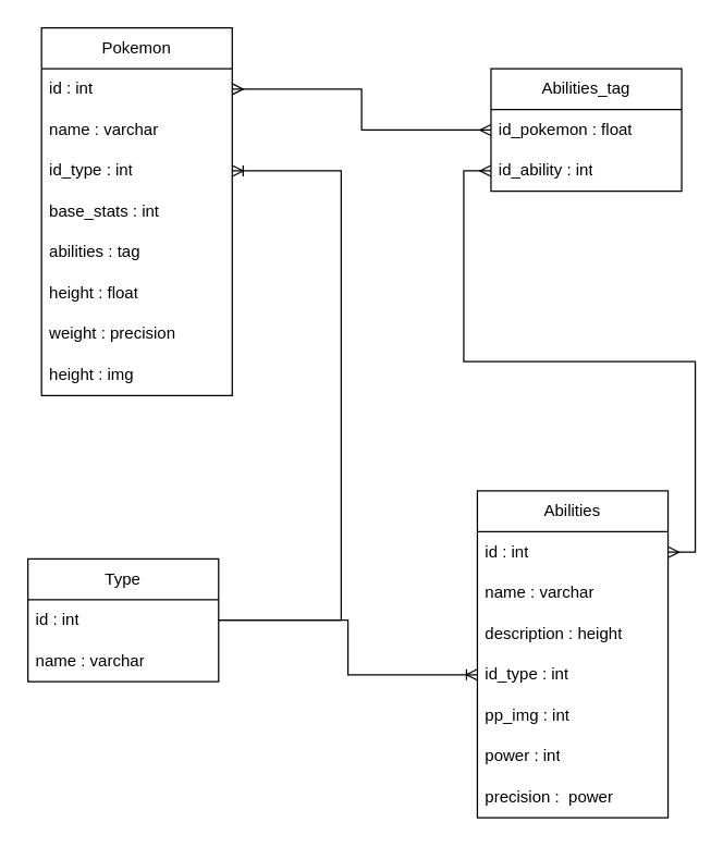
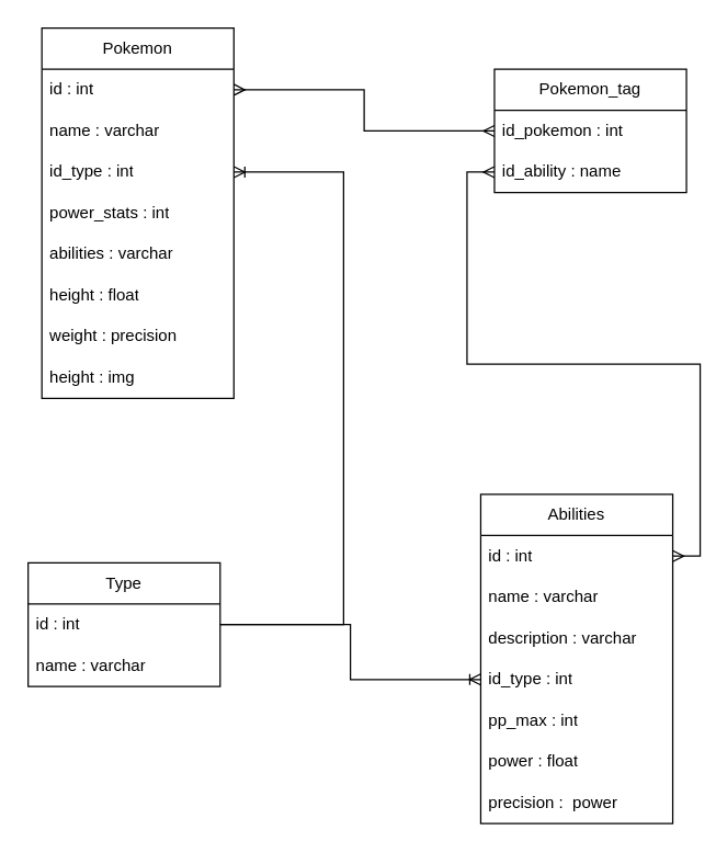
- <mxCell id="22" value="Abilities_tag" style="swimlane;fontStyle=0;childLayout=stackLayout;horizontal=1;startSize=30;horizontalStack=0;resizeParent=1;resizeParentMax=0;resizeLast=0;collapsible=1;marginBottom=0;whiteSpace=wrap;html=1;" vertex="1" parent="1"><mxGeometry x="360" y="50" width="140" height="90" as="geometry" /></mxCell>
+ <mxCell id="22" value="Pokemon_tag" style="swimlane;fontStyle=0;childLayout=stackLayout;horizontal=1;startSize=30;horizontalStack=0;resizeParent=1;resizeParentMax=0;resizeLast=0;collapsible=1;marginBottom=0;whiteSpace=wrap;html=1;" vertex="1" parent="1"><mxGeometry x="360" y="50" width="140" height="90" as="geometry" /></mxCell>
- <mxCell id="23" value="id_pokemon : float" style="text;strokeColor=none;fillColor=none;align=left;verticalAlign=middle;spacingLeft=4;spacingRight=4;overflow=hidden;points=[[0,0.5],[1,0.5]];portConstraint=eastwest;rotatable=0;whiteSpace=wrap;html=1;" vertex="1" parent="22"><mxGeometry y="30" width="140" height="30" as="geometry" /></mxCell>
+ <mxCell id="23" value="id_pokemon : int" style="text;strokeColor=none;fillColor=none;align=left;verticalAlign=middle;spacingLeft=4;spacingRight=4;overflow=hidden;points=[[0,0.5],[1,0.5]];portConstraint=eastwest;rotatable=0;whiteSpace=wrap;html=1;" vertex="1" parent="22"><mxGeometry y="30" width="140" height="30" as="geometry" /></mxCell>
- <mxCell id="24" value="id_ability : int" style="text;strokeColor=none;fillColor=none;align=left;verticalAlign=middle;spacingLeft=4;spacingRight=4;overflow=hidden;points=[[0,0.5],[1,0.5]];portConstraint=eastwest;rotatable=0;whiteSpace=wrap;html=1;" vertex="1" parent="22"><mxGeometry y="60" width="140" height="30" as="geometry" /></mxCell>
+ <mxCell id="24" value="id_ability : name" style="text;strokeColor=none;fillColor=none;align=left;verticalAlign=middle;spacingLeft=4;spacingRight=4;overflow=hidden;points=[[0,0.5],[1,0.5]];portConstraint=eastwest;rotatable=0;whiteSpace=wrap;html=1;" vertex="1" parent="22"><mxGeometry y="60" width="140" height="30" as="geometry" /></mxCell>
- <mxCell id="6" value="base_stats : int" style="text;strokeColor=none;fillColor=none;align=left;verticalAlign=middle;spacingLeft=4;spacingRight=4;overflow=hidden;points=[[0,0.5],[1,0.5]];portConstraint=eastwest;rotatable=0;whiteSpace=wrap;html=1;" vertex="1" parent="2"><mxGeometry y="120" width="140" height="30" as="geometry" /></mxCell>
+ <mxCell id="6" value="power_stats : int" style="text;strokeColor=none;fillColor=none;align=left;verticalAlign=middle;spacingLeft=4;spacingRight=4;overflow=hidden;points=[[0,0.5],[1,0.5]];portConstraint=eastwest;rotatable=0;whiteSpace=wrap;html=1;" vertex="1" parent="2"><mxGeometry y="120" width="140" height="30" as="geometry" /></mxCell>
- <mxCell id="7" value="abilities : tag" style="text;strokeColor=none;fillColor=none;align=left;verticalAlign=middle;spacingLeft=4;spacingRight=4;overflow=hidden;points=[[0,0.5],[1,0.5]];portConstraint=eastwest;rotatable=0;whiteSpace=wrap;html=1;" vertex="1" parent="2"><mxGeometry y="150" width="140" height="30" as="geometry" /></mxCell>
+ <mxCell id="7" value="abilities : varchar" style="text;strokeColor=none;fillColor=none;align=left;verticalAlign=middle;spacingLeft=4;spacingRight=4;overflow=hidden;points=[[0,0.5],[1,0.5]];portConstraint=eastwest;rotatable=0;whiteSpace=wrap;html=1;" vertex="1" parent="2"><mxGeometry y="150" width="140" height="30" as="geometry" /></mxCell>
- <mxCell id="17" value="description : height" style="text;strokeColor=none;fillColor=none;align=left;verticalAlign=middle;spacingLeft=4;spacingRight=4;overflow=hidden;points=[[0,0.5],[1,0.5]];portConstraint=eastwest;rotatable=0;whiteSpace=wrap;html=1;" vertex="1" parent="14"><mxGeometry y="90" width="140" height="30" as="geometry" /></mxCell>
+ <mxCell id="17" value="description : varchar" style="text;strokeColor=none;fillColor=none;align=left;verticalAlign=middle;spacingLeft=4;spacingRight=4;overflow=hidden;points=[[0,0.5],[1,0.5]];portConstraint=eastwest;rotatable=0;whiteSpace=wrap;html=1;" vertex="1" parent="14"><mxGeometry y="90" width="140" height="30" as="geometry" /></mxCell>
- <mxCell id="19" value="pp_img : int" style="text;strokeColor=none;fillColor=none;align=left;verticalAlign=middle;spacingLeft=4;spacingRight=4;overflow=hidden;points=[[0,0.5],[1,0.5]];portConstraint=eastwest;rotatable=0;whiteSpace=wrap;html=1;" vertex="1" parent="14"><mxGeometry y="150" width="140" height="30" as="geometry" /></mxCell>
+ <mxCell id="19" value="pp_max : int" style="text;strokeColor=none;fillColor=none;align=left;verticalAlign=middle;spacingLeft=4;spacingRight=4;overflow=hidden;points=[[0,0.5],[1,0.5]];portConstraint=eastwest;rotatable=0;whiteSpace=wrap;html=1;" vertex="1" parent="14"><mxGeometry y="150" width="140" height="30" as="geometry" /></mxCell>
- <mxCell id="20" value="power : int" style="text;strokeColor=none;fillColor=none;align=left;verticalAlign=middle;spacingLeft=4;spacingRight=4;overflow=hidden;points=[[0,0.5],[1,0.5]];portConstraint=eastwest;rotatable=0;whiteSpace=wrap;html=1;" vertex="1" parent="14"><mxGeometry y="180" width="140" height="30" as="geometry" /></mxCell>
+ <mxCell id="20" value="power : float" style="text;strokeColor=none;fillColor=none;align=left;verticalAlign=middle;spacingLeft=4;spacingRight=4;overflow=hidden;points=[[0,0.5],[1,0.5]];portConstraint=eastwest;rotatable=0;whiteSpace=wrap;html=1;" vertex="1" parent="14"><mxGeometry y="180" width="140" height="30" as="geometry" /></mxCell>
